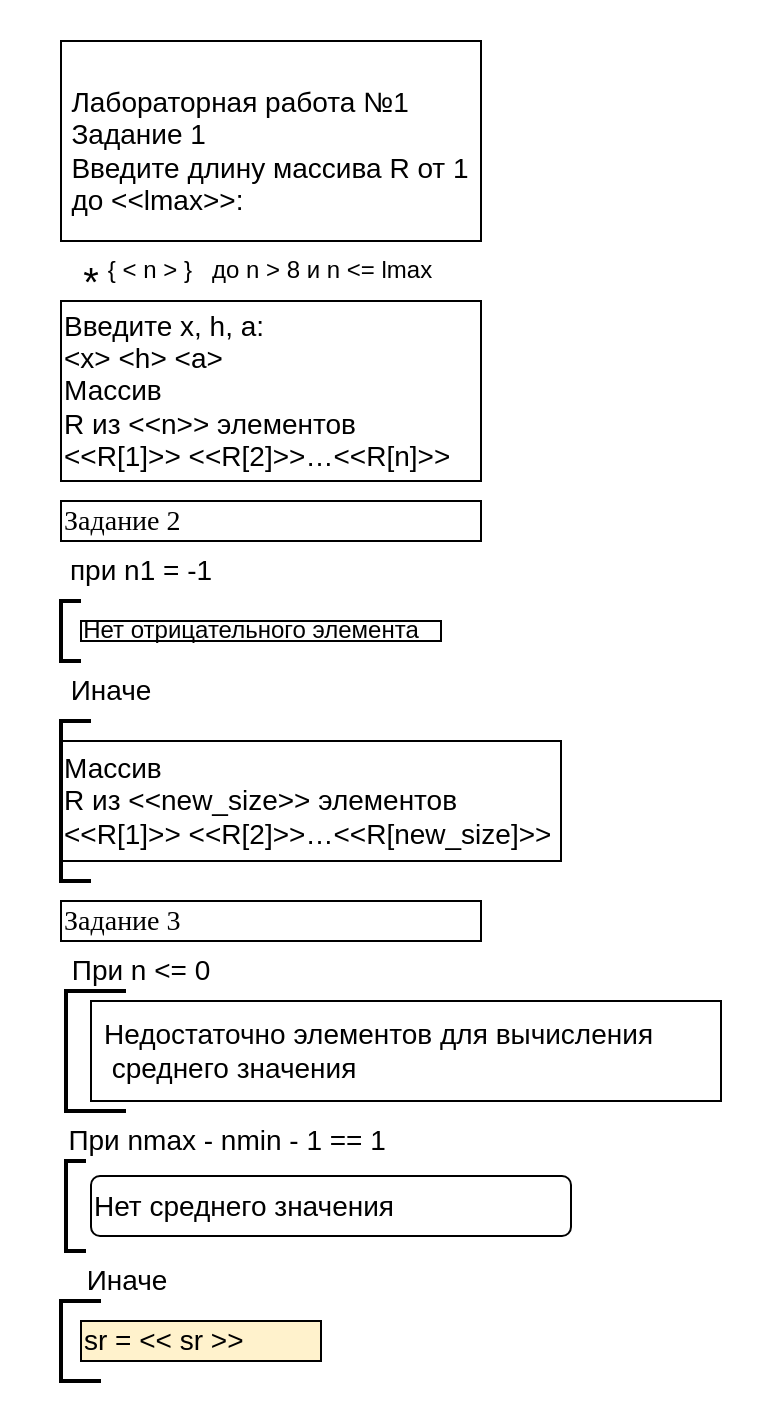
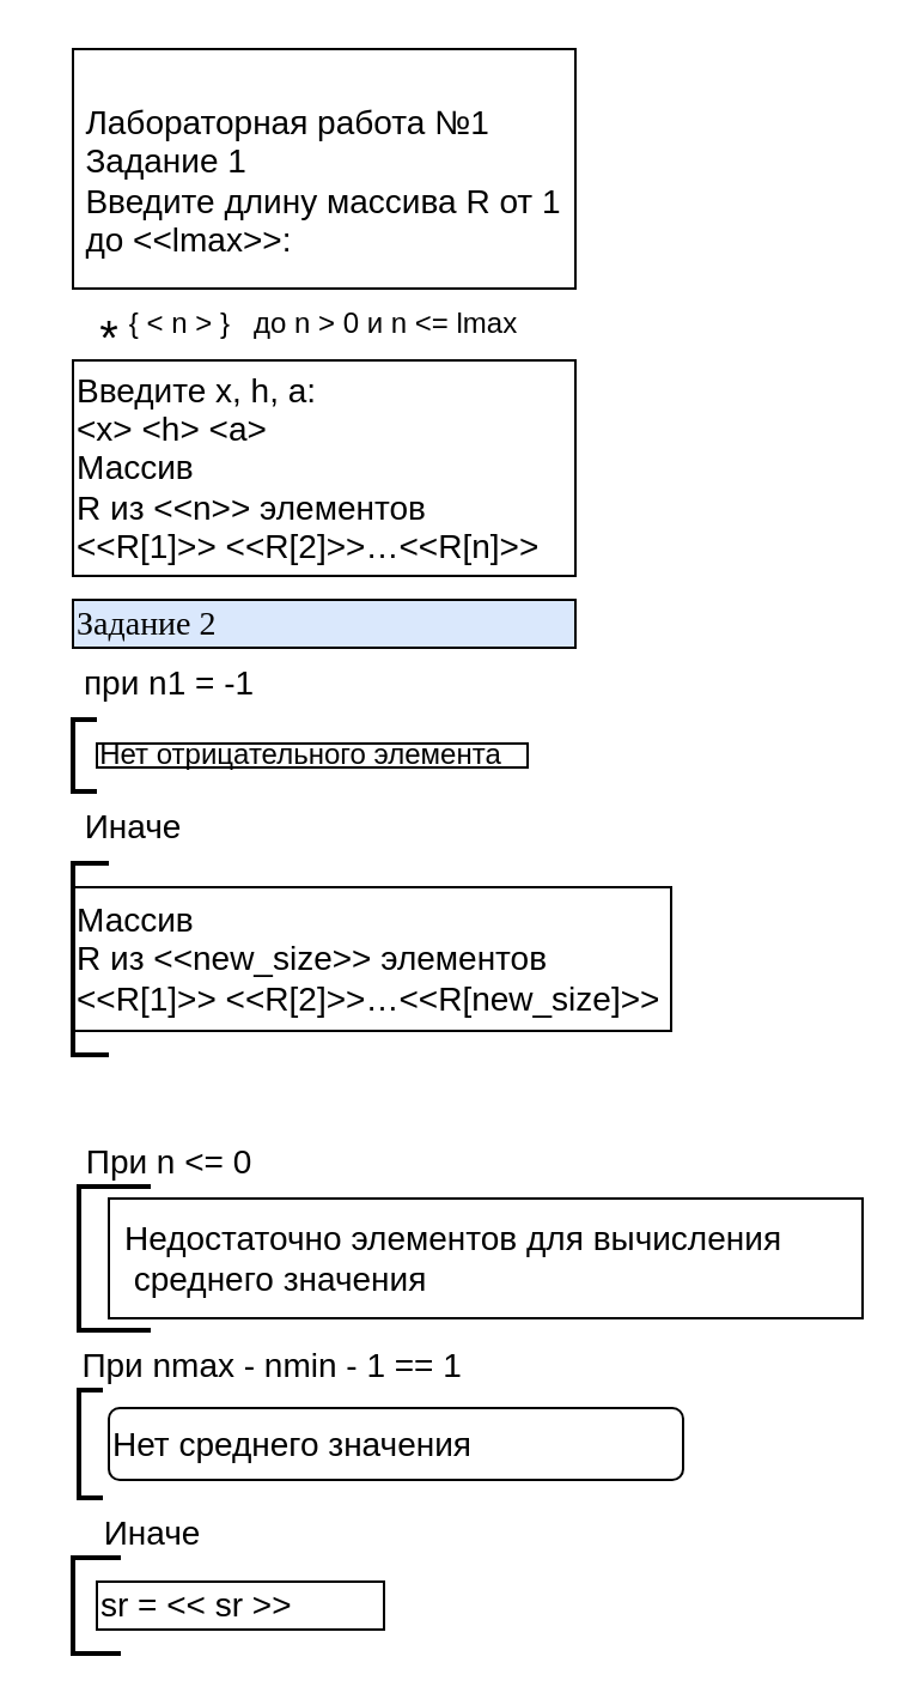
- <mxCell id="8" value="{ &amp;lt; n &amp;gt; }&amp;nbsp; &amp;nbsp;до n &amp;gt; 8 и n &amp;lt;= lmax" style="text;html=1;align=center;verticalAlign=middle;whiteSpace=wrap;rounded=0;" vertex="1" parent="1"><mxGeometry x="50" y="120" width="170" height="30" as="geometry" /></mxCell>
+ <mxCell id="8" value="{ &amp;lt; n &amp;gt; }&amp;nbsp; &amp;nbsp;до n &amp;gt; 0 и n &amp;lt;= lmax" style="text;html=1;align=center;verticalAlign=middle;whiteSpace=wrap;rounded=0;" vertex="1" parent="1"><mxGeometry x="50" y="120" width="170" height="30" as="geometry" /></mxCell>
- <mxCell id="11" value="&lt;p style=&quot;line-height: normal; margin-top: 0pt; margin-bottom: 0pt; direction: ltr; unicode-bidi: embed; word-break: normal;&quot;&gt;&lt;span style=&quot;font-family: Calibri;&quot;&gt;&lt;font style=&quot;font-size: 14px;&quot;&gt;Задание 2&lt;/font&gt;&lt;/span&gt;&lt;/p&gt;" style="rounded=0;whiteSpace=wrap;html=1;align=left;" vertex="1" parent="1"><mxGeometry x="30" y="250" width="210" height="20" as="geometry" /></mxCell>
+ <mxCell id="11" value="&lt;p style=&quot;line-height: normal; margin-top: 0pt; margin-bottom: 0pt; direction: ltr; unicode-bidi: embed; word-break: normal;&quot;&gt;&lt;span style=&quot;font-family: Calibri;&quot;&gt;&lt;font style=&quot;font-size: 14px;&quot;&gt;Задание 2&lt;/font&gt;&lt;/span&gt;&lt;/p&gt;" style="rounded=0;whiteSpace=wrap;html=1;align=left;fillColor=#dae8fc;" vertex="1" parent="1"><mxGeometry x="30" y="250" width="210" height="20" as="geometry" /></mxCell>
- <mxCell id="17" value="&lt;p style=&quot;line-height: normal; margin-top: 0pt; margin-bottom: 0pt; direction: ltr; unicode-bidi: embed; word-break: normal;&quot;&gt;&lt;span style=&quot;font-family: Calibri;&quot;&gt;&lt;font style=&quot;font-size: 14px;&quot;&gt;Задание 3&lt;/font&gt;&lt;/span&gt;&lt;/p&gt;" style="rounded=0;whiteSpace=wrap;html=1;align=left;" vertex="1" parent="1"><mxGeometry x="30" y="450" width="210" height="20" as="geometry" /></mxCell>
- <mxCell id="25" value="&lt;font style=&quot;font-size: 14px;&quot;&gt;sr = &amp;lt;&amp;lt; sr &amp;gt;&amp;gt;&lt;/font&gt;" style="rounded=0;whiteSpace=wrap;html=1;align=left;fillColor=#fff2cc;" vertex="1" parent="1"><mxGeometry x="40" y="660" width="120" height="20" as="geometry" /></mxCell>
+ <mxCell id="25" value="&lt;font style=&quot;font-size: 14px;&quot;&gt;sr = &amp;lt;&amp;lt; sr &amp;gt;&amp;gt;&lt;/font&gt;" style="rounded=0;whiteSpace=wrap;html=1;align=left;" vertex="1" parent="1"><mxGeometry x="40" y="660" width="120" height="20" as="geometry" /></mxCell>
